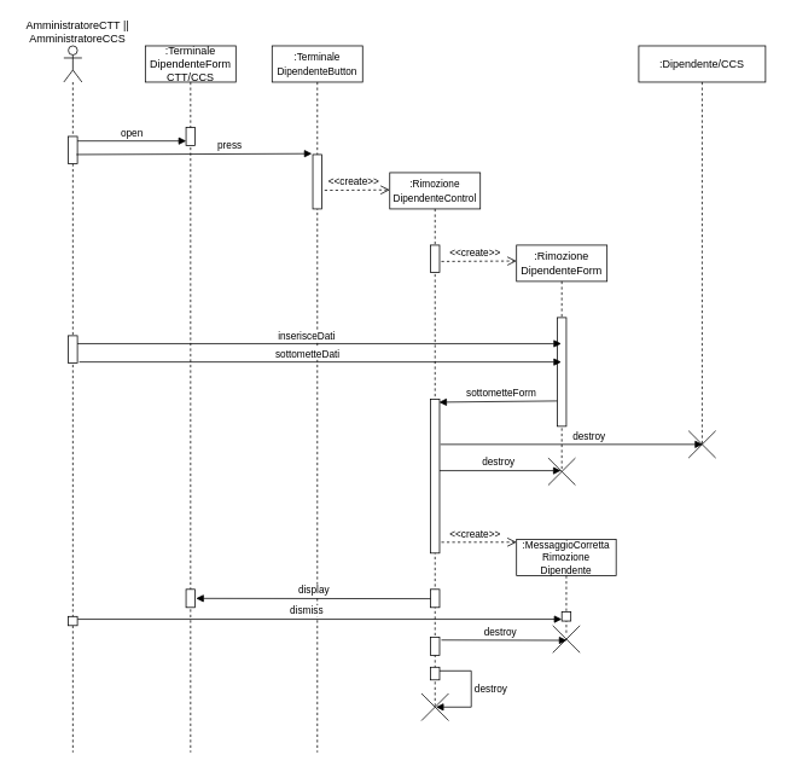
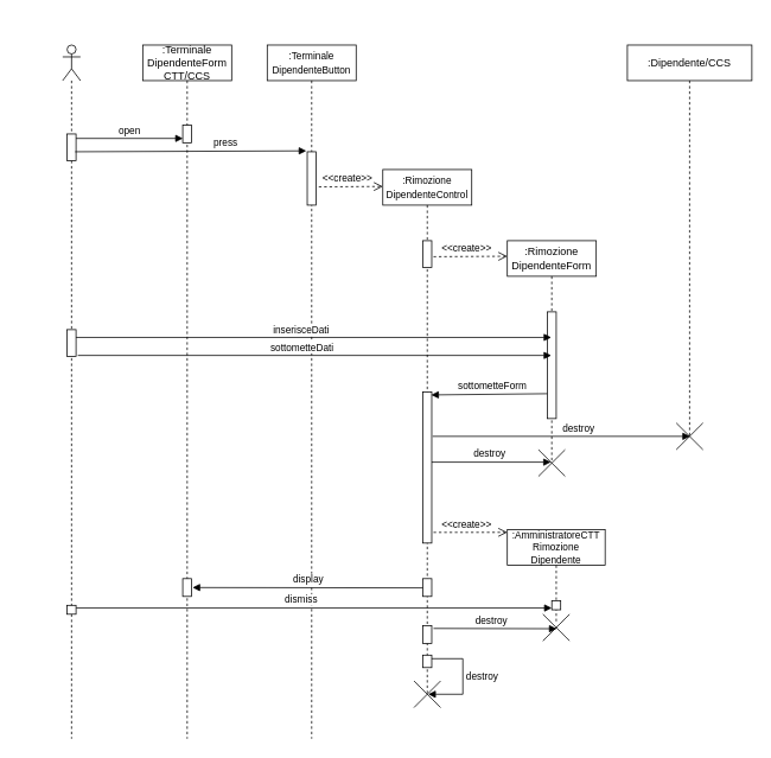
- <mxCell id="39" value="AmministratoreCTT ||&lt;br&gt;AmministratoreCCS" style="text;html=1;align=center;verticalAlign=middle;resizable=0;points=[];autosize=1;" parent="1" vertex="1"><mxGeometry y="20" width="130" height="30" as="geometry" x="20" /></mxCell>
- <mxCell id="32" value="&lt;font style=&quot;font-size: 11px&quot;&gt;:MessaggioCorretta Rimozione Dipendente&lt;/font&gt;" style="shape=umlLifeline;perimeter=lifelinePerimeter;whiteSpace=wrap;html=1;container=1;collapsible=0;recursiveResize=0;outlineConnect=0;" parent="1" vertex="1"><mxGeometry x="570" y="595" width="110" height="105" as="geometry" /></mxCell>
+ <mxCell id="32" value="&lt;font style=&quot;font-size: 11px&quot;&gt;:AmministratoreCTT Rimozione Dipendente&lt;/font&gt;" style="shape=umlLifeline;perimeter=lifelinePerimeter;whiteSpace=wrap;html=1;container=1;collapsible=0;recursiveResize=0;outlineConnect=0;" parent="1" vertex="1"><mxGeometry x="570" y="595" width="110" height="105" as="geometry" /></mxCell>
